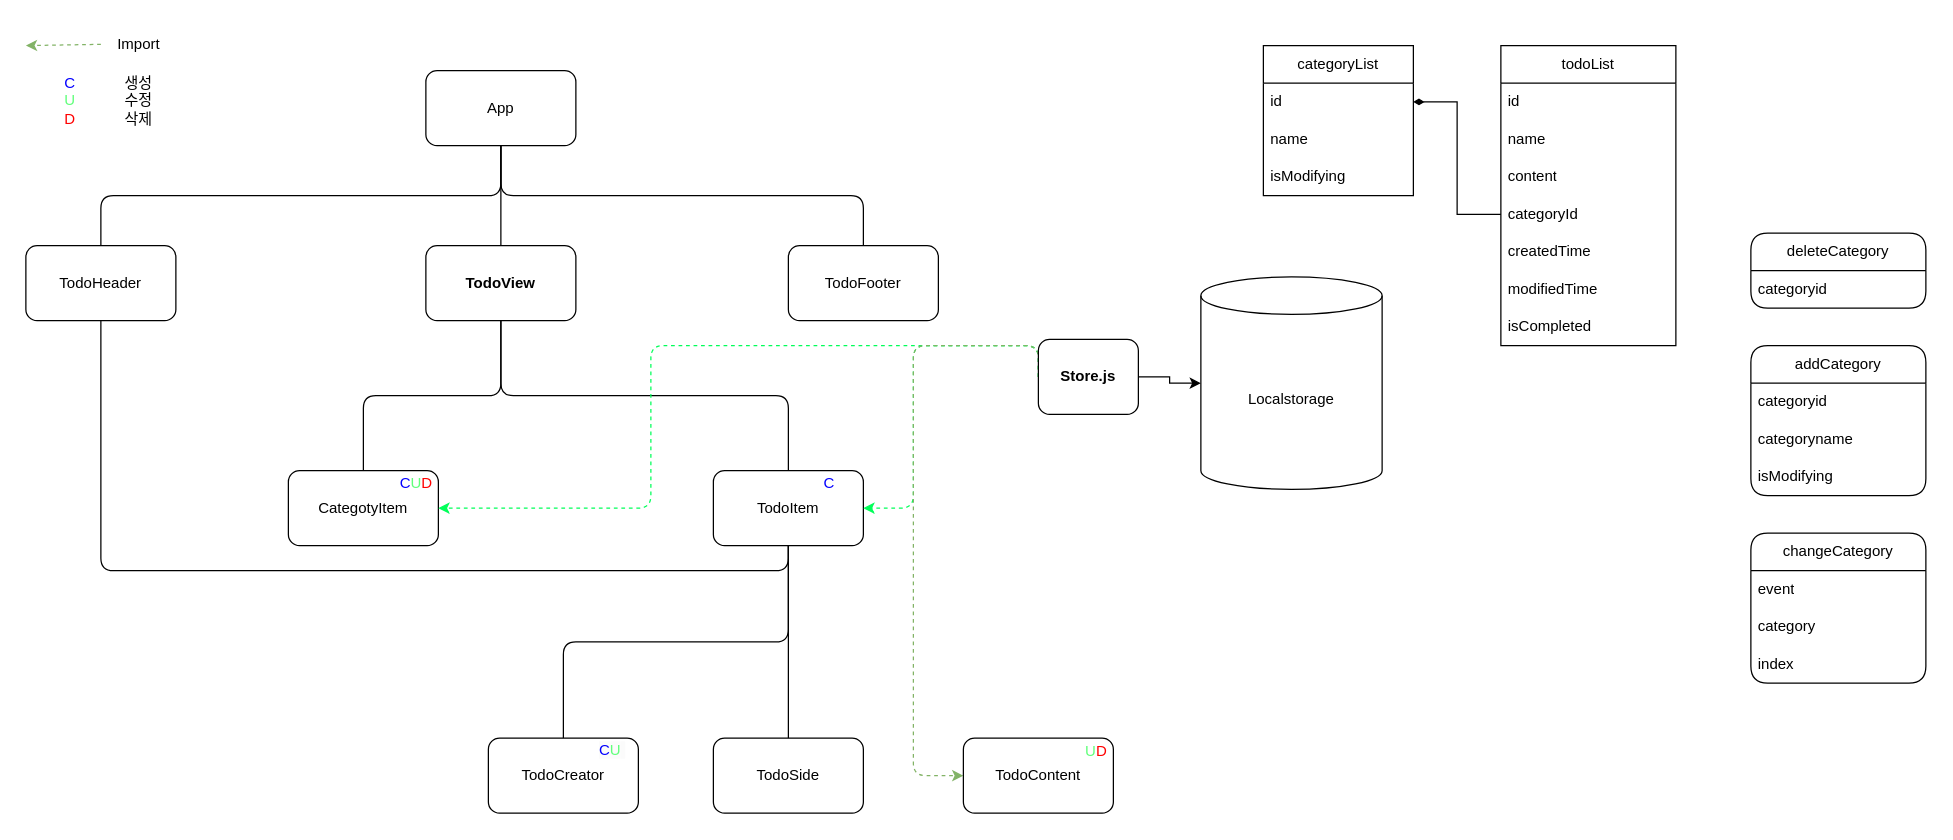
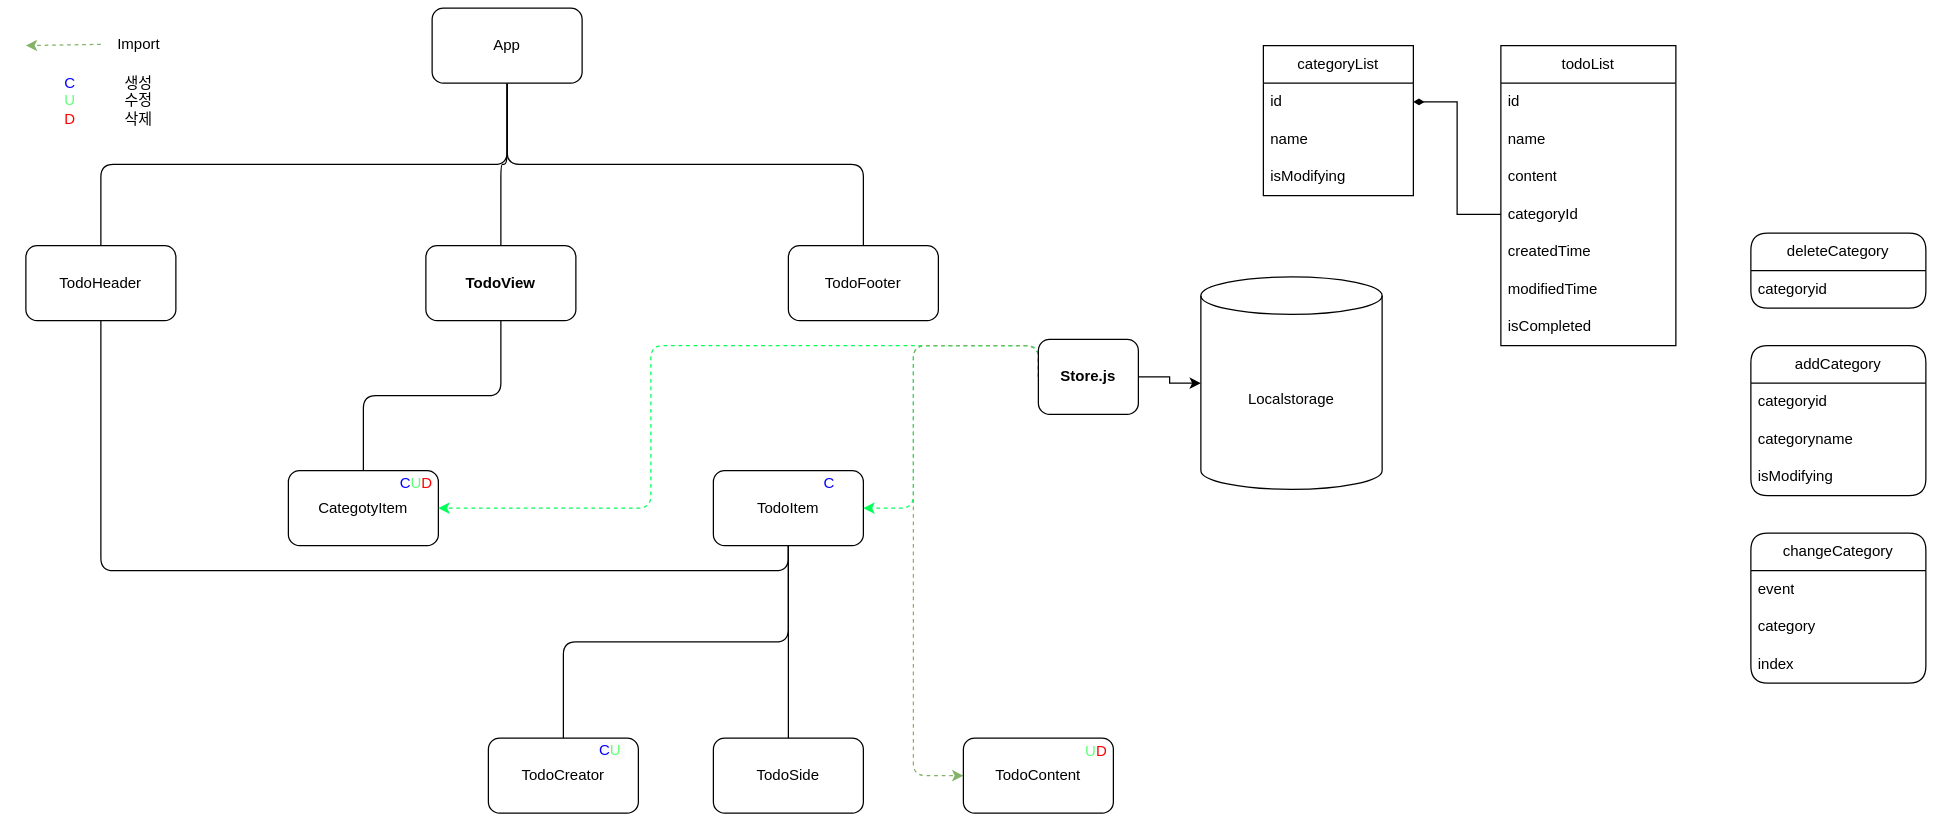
- <mxCell id="5" value="App" style="rounded=1;whiteSpace=wrap;html=1;" parent="1" vertex="1"><mxGeometry x="340" y="56" width="120" height="60" as="geometry" /></mxCell>
+ <mxCell id="5" value="App" style="rounded=1;whiteSpace=wrap;html=1;" parent="1" vertex="1"><mxGeometry x="345" y="6" width="120" height="60" as="geometry" /></mxCell>
- <mxCell id="8" style="edgeStyle=orthogonalEdgeStyle;rounded=1;orthogonalLoop=1;jettySize=auto;html=1;exitX=0.5;exitY=1;exitDx=0;exitDy=0;entryX=0.5;entryY=0;entryDx=0;entryDy=0;endArrow=none;endFill=0;curved=0;" parent="1" source="9" target="13" edge="1"><mxGeometry relative="1" as="geometry" /></mxCell>
